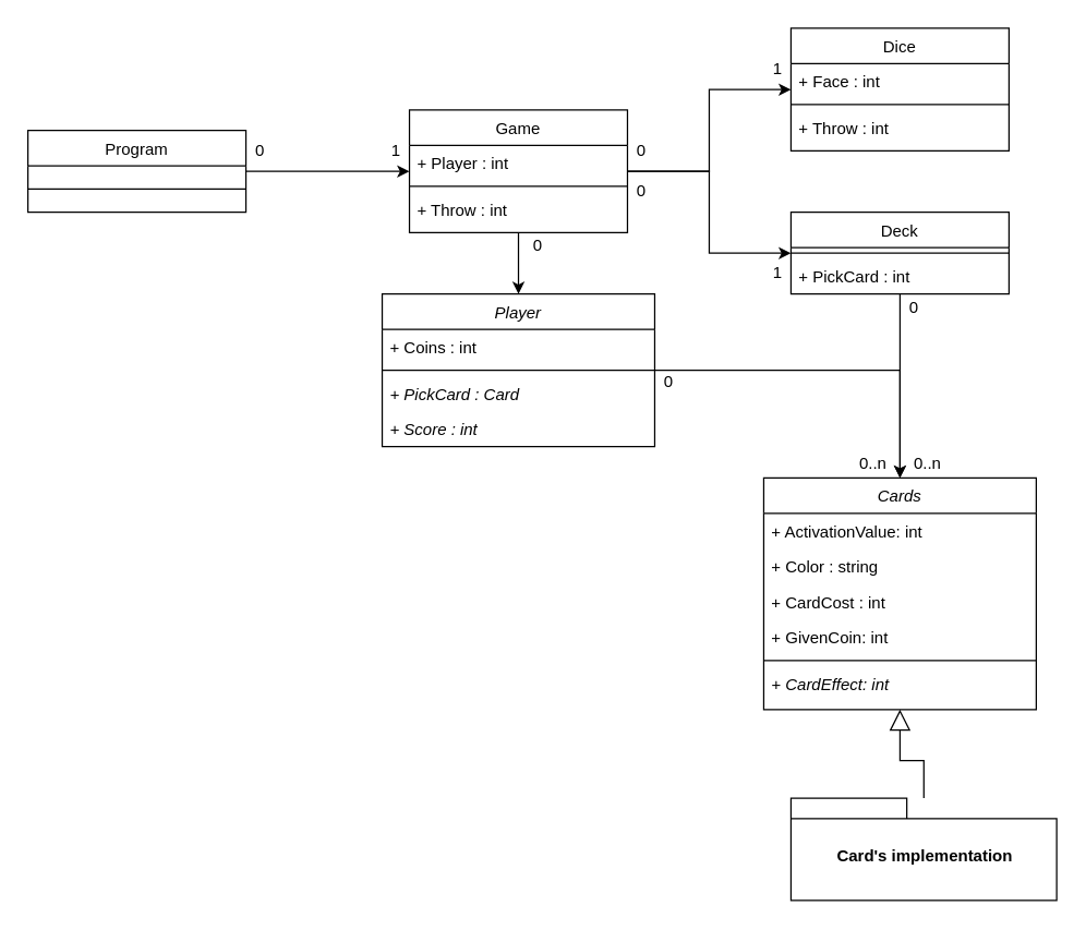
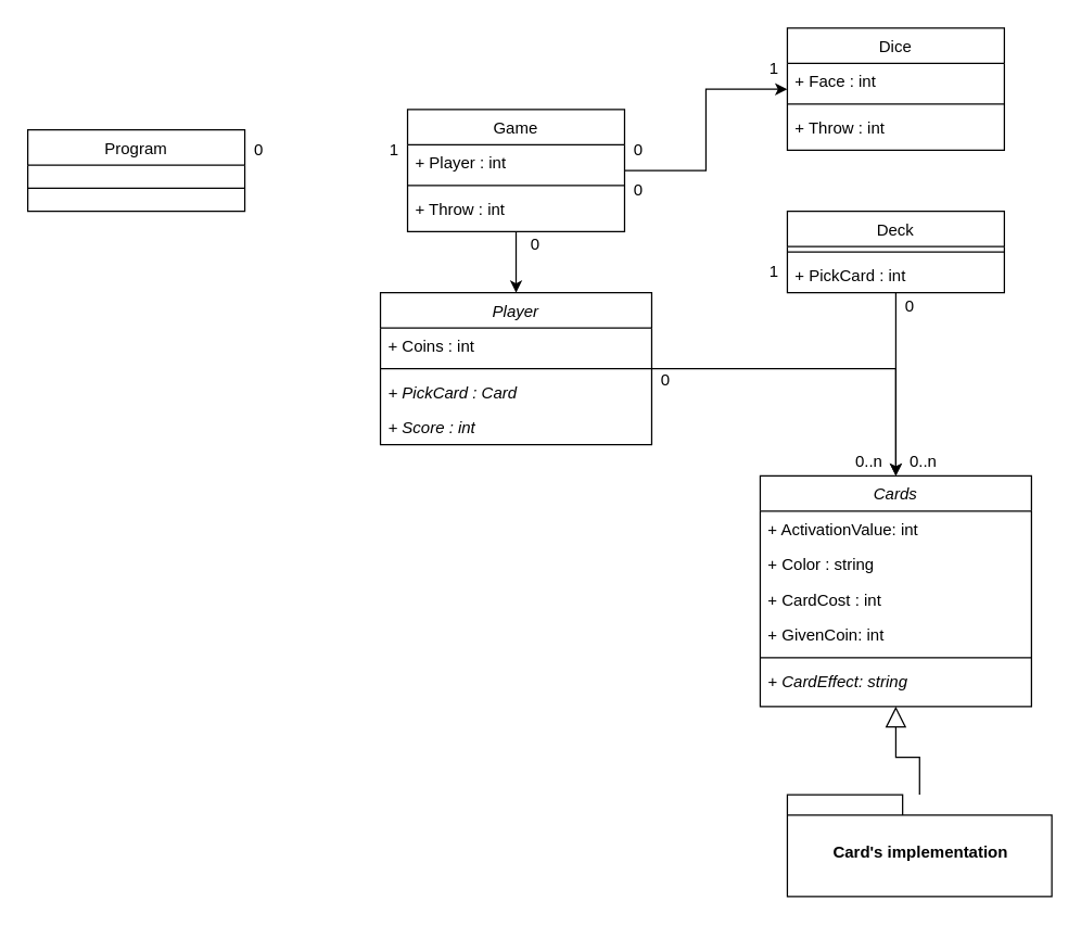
- <mxCell id="2" style="edgeStyle=orthogonalEdgeStyle;rounded=0;orthogonalLoop=1;jettySize=auto;html=1;" parent="1" source="11" target="6" edge="1"><mxGeometry relative="1" as="geometry" /></mxCell>
- <mxCell id="5" style="edgeStyle=orthogonalEdgeStyle;rounded=0;orthogonalLoop=1;jettySize=auto;html=1;endArrow=classic;endFill=1;endSize=6;" parent="1" source="6" target="16" edge="1"><mxGeometry relative="1" as="geometry" /></mxCell>
- <mxCell id="29" value="+ CardEffect: int" style="text;align=left;verticalAlign=top;spacingLeft=4;spacingRight=4;overflow=hidden;rotatable=0;points=[[0,0.5],[1,0.5]];portConstraint=eastwest;fontStyle=2" parent="23" vertex="1"><mxGeometry y="138" width="200" height="26" as="geometry" /></mxCell>
+ <mxCell id="29" value="+ CardEffect: string" style="text;align=left;verticalAlign=top;spacingLeft=4;spacingRight=4;overflow=hidden;rotatable=0;points=[[0,0.5],[1,0.5]];portConstraint=eastwest;fontStyle=2" parent="23" vertex="1"><mxGeometry y="138" width="200" height="26" as="geometry" /></mxCell>
